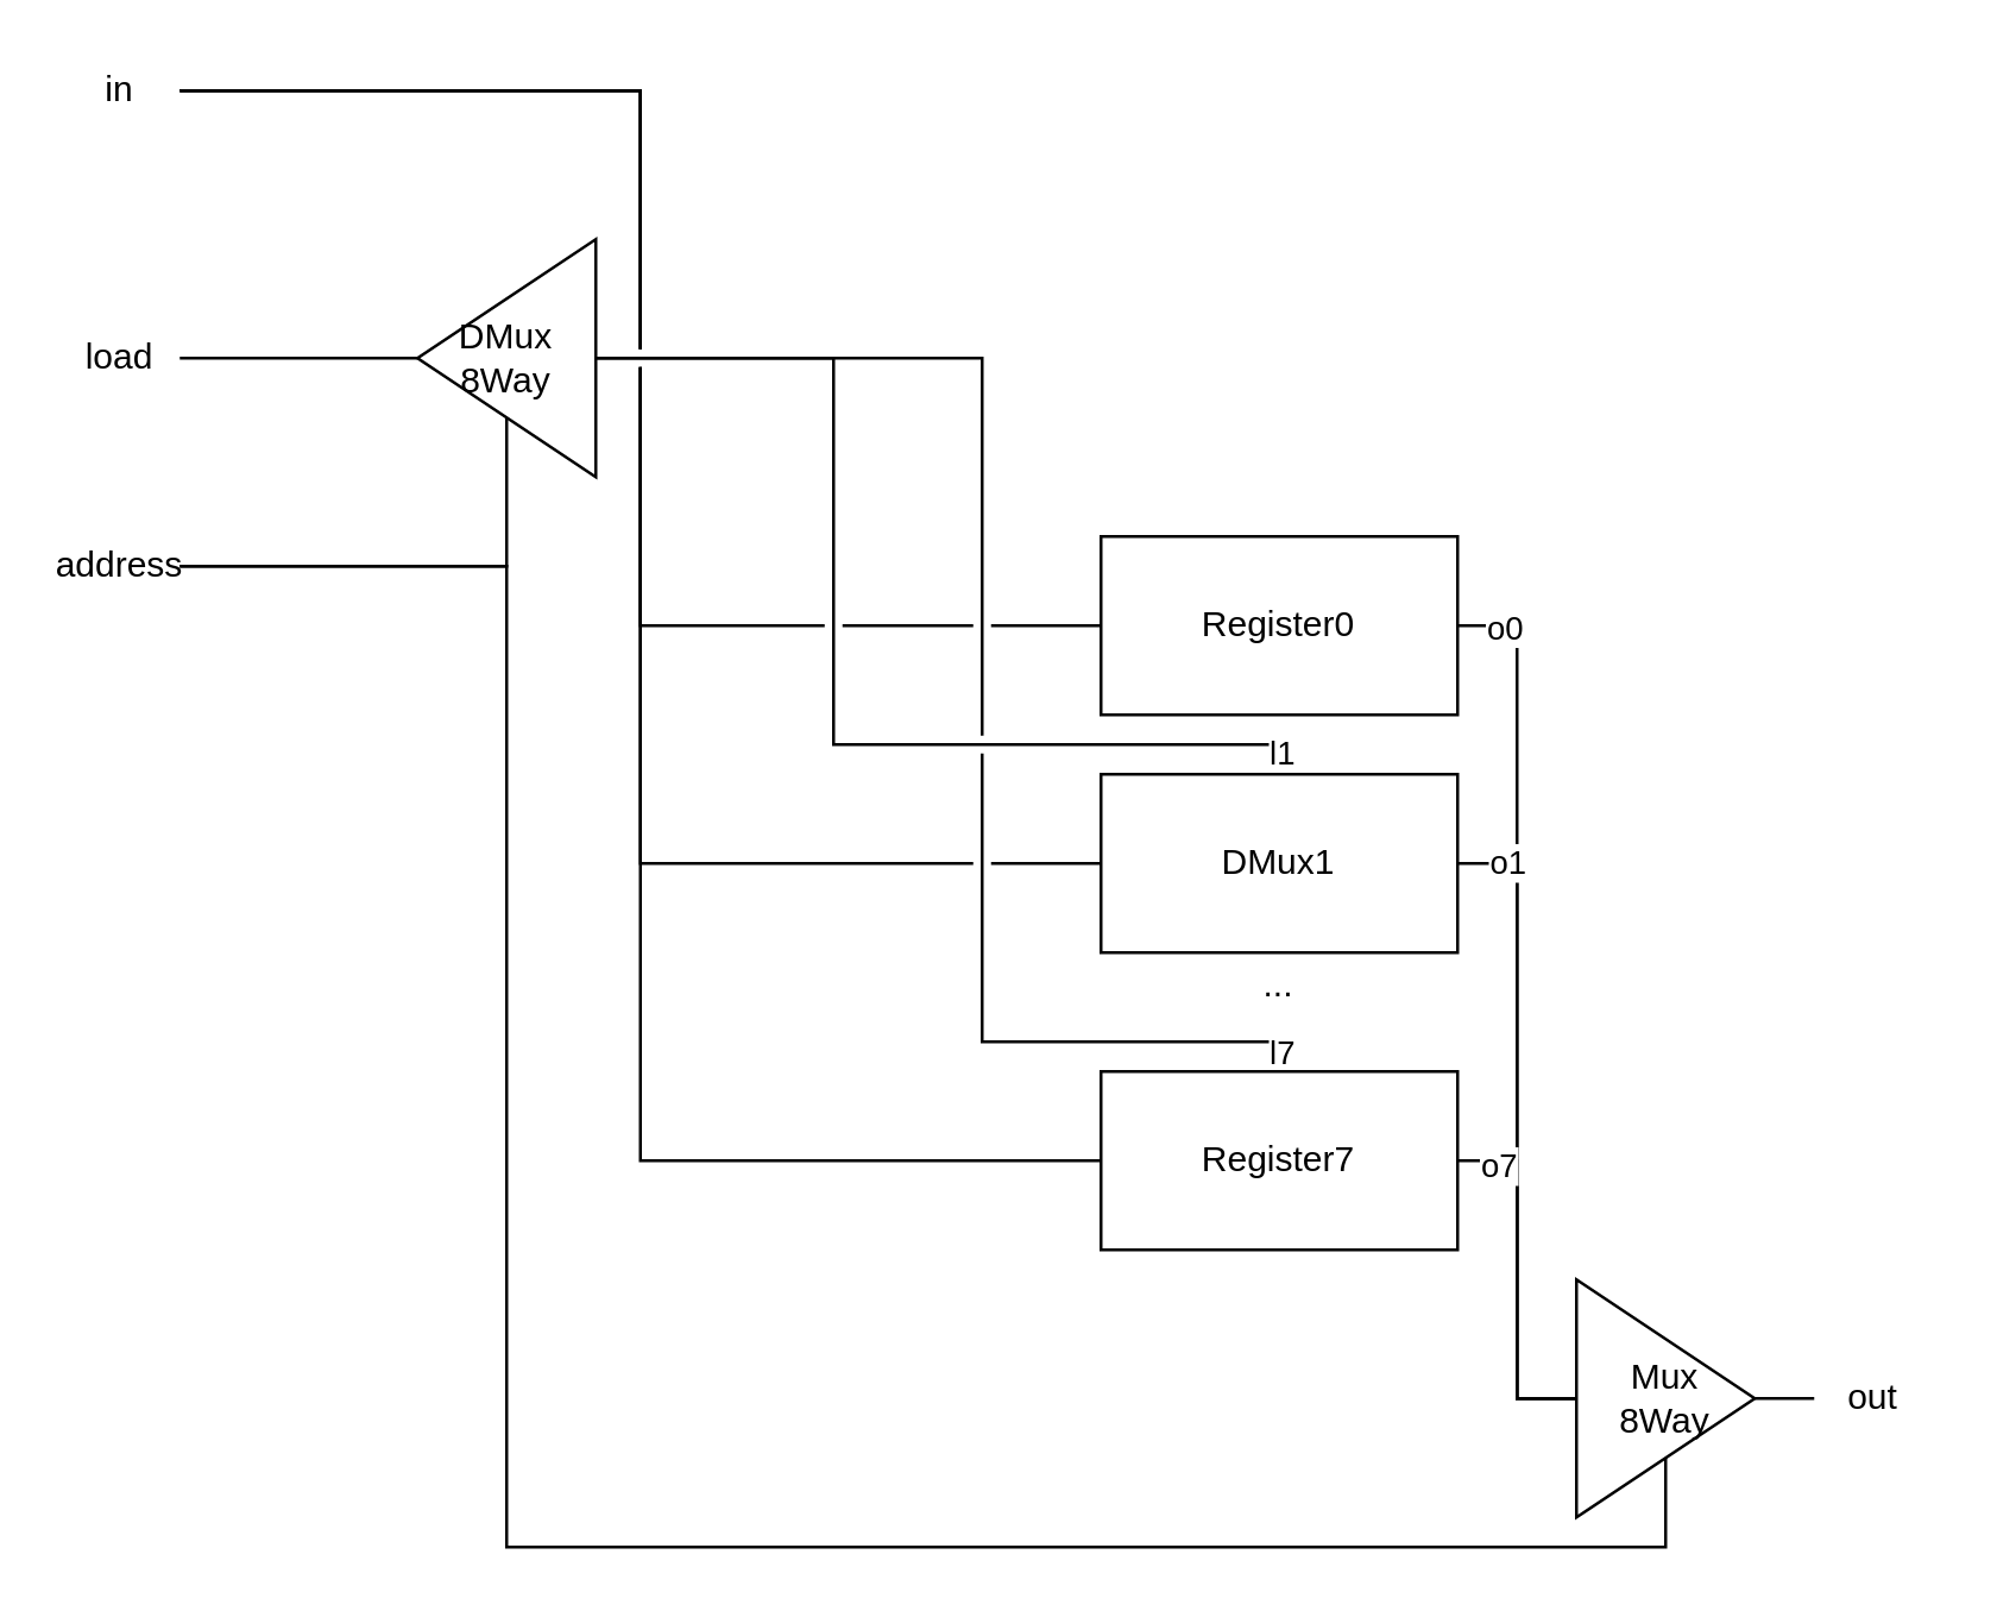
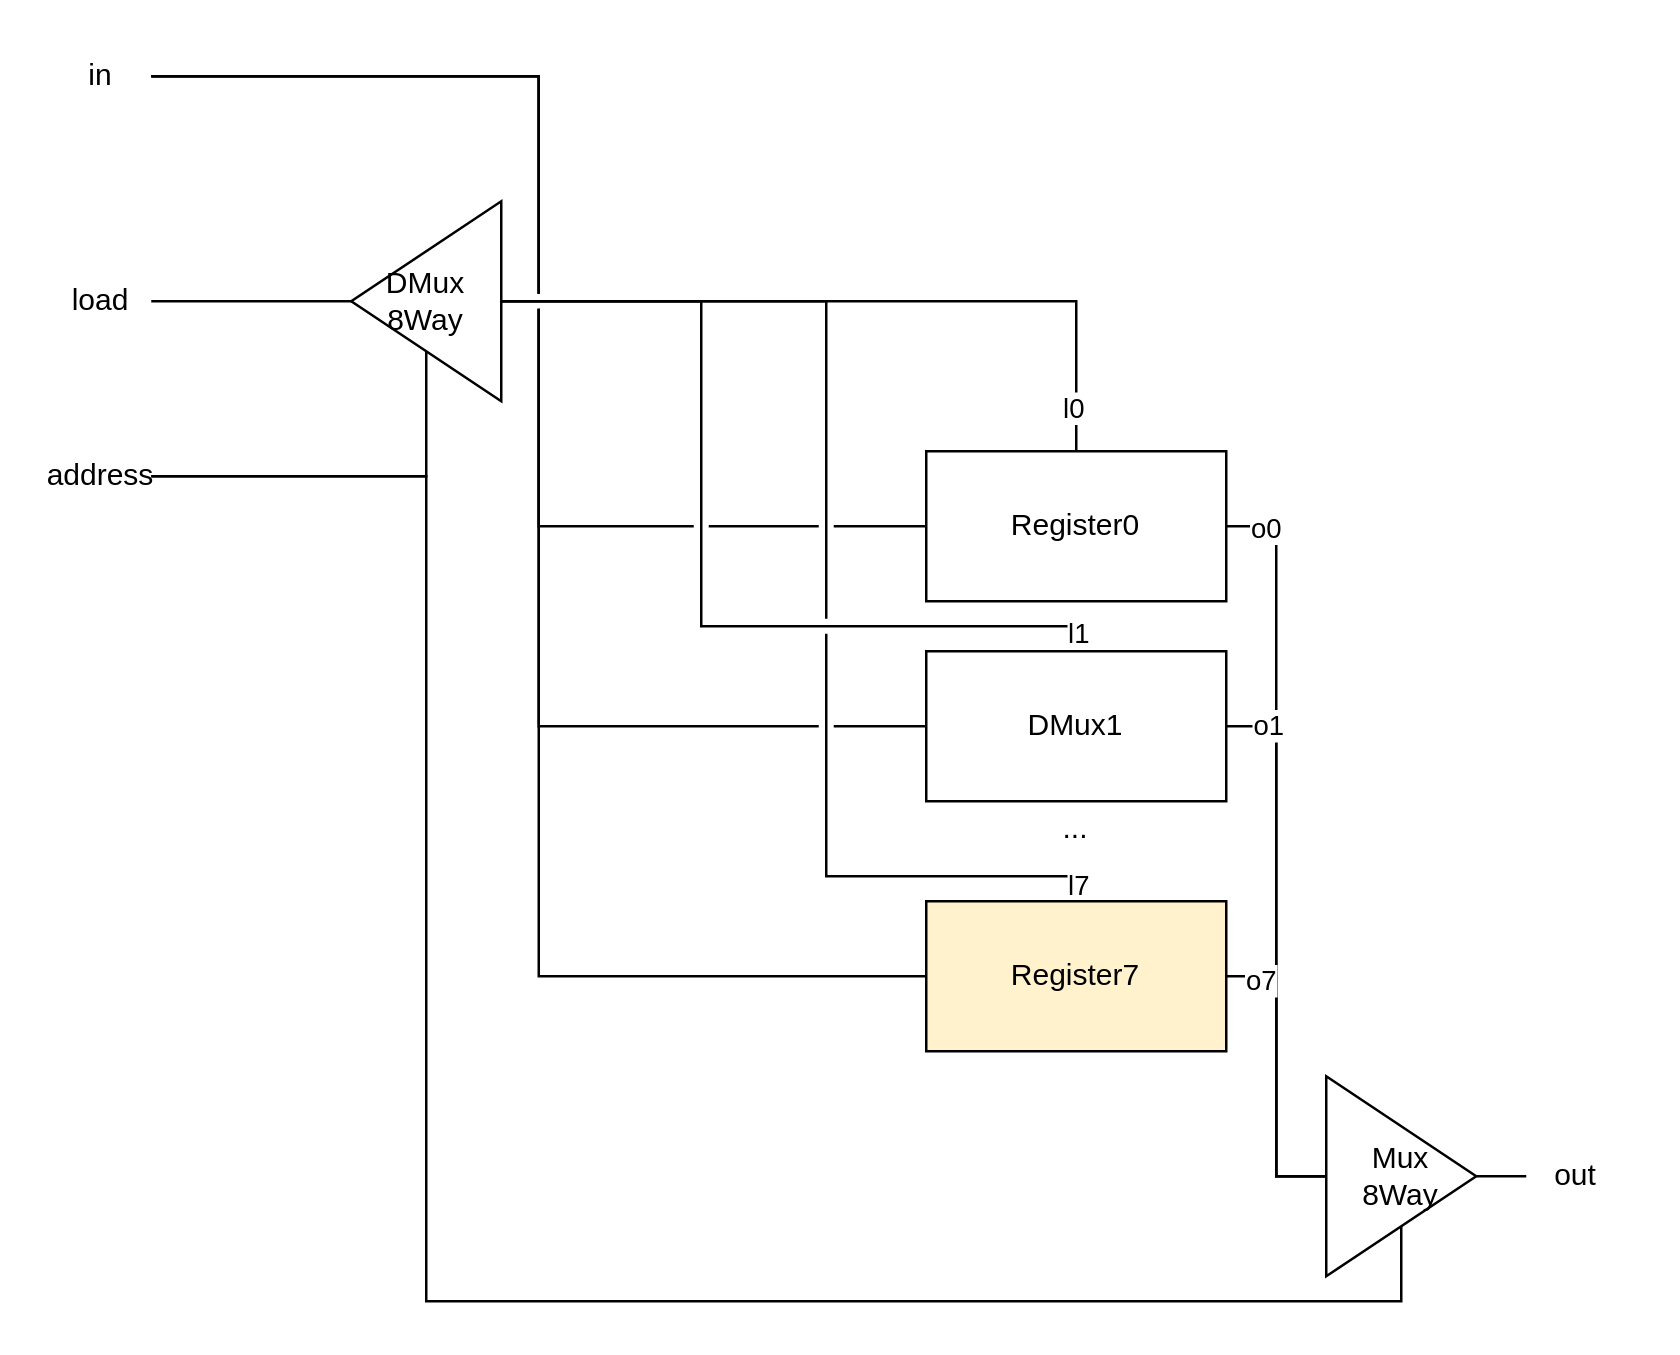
+ <mxCell id="10" style="edgeStyle=orthogonalEdgeStyle;rounded=0;orthogonalLoop=1;jettySize=auto;html=1;exitX=1;exitY=0.5;exitDx=0;exitDy=0;entryX=0.5;entryY=0;entryDx=0;entryDy=0;endArrow=none;endFill=0;" edge="1" parent="1" source="16" target="9"><mxGeometry relative="1" as="geometry" /></mxCell>
+ <mxCell id="11" value="l0" style="edgeLabel;html=1;align=center;verticalAlign=middle;resizable=0;points=[];" vertex="1" connectable="0" parent="10"><mxGeometry x="0.873" y="-2" relative="1" as="geometry"><mxPoint as="offset" /></mxGeometry></mxCell>
- <mxCell id="26" value="Register7" style="rounded=0;whiteSpace=wrap;html=1;" vertex="1" parent="1"><mxGeometry x="370" y="360" width="120" height="60" as="geometry" /></mxCell>
+ <mxCell id="26" value="Register7" style="rounded=0;whiteSpace=wrap;html=1;fillColor=#fff2cc;" vertex="1" parent="1"><mxGeometry x="370" y="360" width="120" height="60" as="geometry" /></mxCell>
